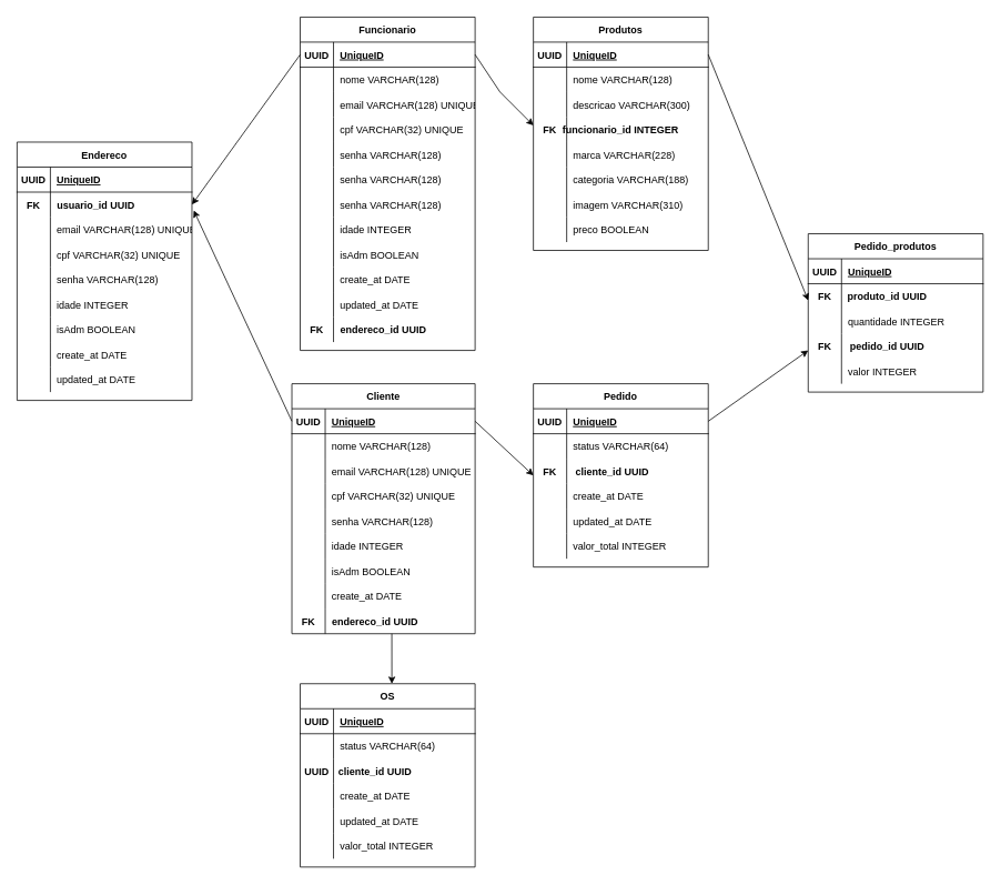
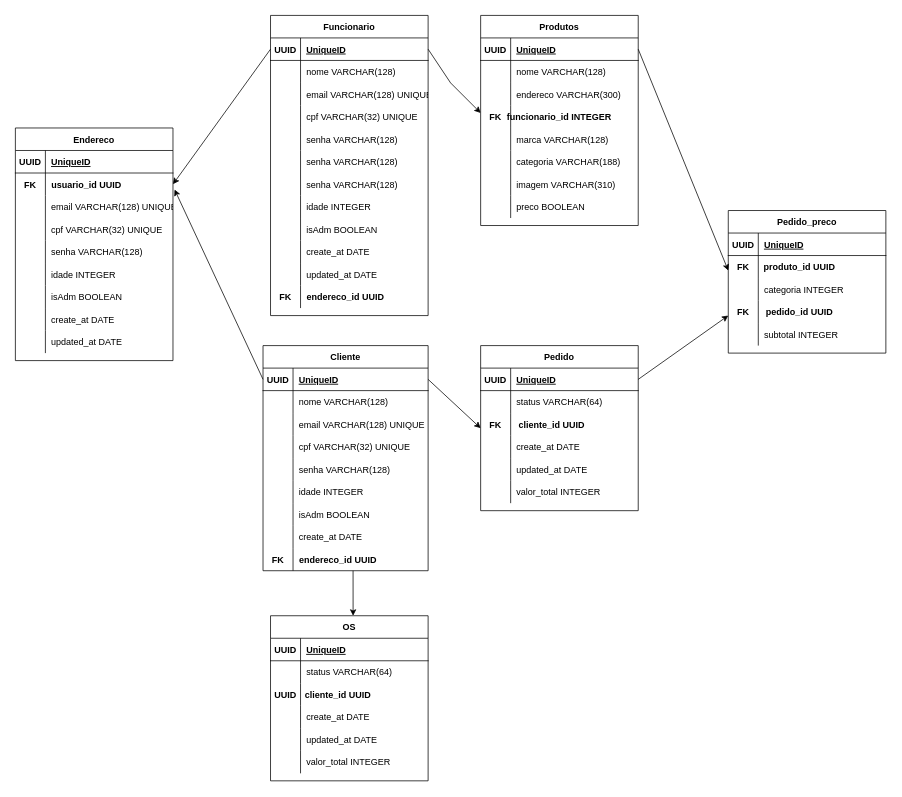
- <mxCell id="106" value="descricao VARCHAR(300)" style="shape=partialRectangle;connectable=0;fillColor=none;top=0;left=0;bottom=0;right=0;align=left;spacingLeft=6;overflow=hidden;" parent="104" vertex="1"><mxGeometry x="40" width="170" height="30" as="geometry"><mxRectangle width="170" height="30" as="alternateBounds" /></mxGeometry></mxCell>
+ <mxCell id="106" value="endereco VARCHAR(300)" style="shape=partialRectangle;connectable=0;fillColor=none;top=0;left=0;bottom=0;right=0;align=left;spacingLeft=6;overflow=hidden;" parent="104" vertex="1"><mxGeometry x="40" width="170" height="30" as="geometry"><mxRectangle width="170" height="30" as="alternateBounds" /></mxGeometry></mxCell>
- <mxCell id="112" value="marca VARCHAR(228)" style="shape=partialRectangle;connectable=0;fillColor=none;top=0;left=0;bottom=0;right=0;align=left;spacingLeft=6;overflow=hidden;" parent="110" vertex="1"><mxGeometry x="40" width="170" height="30" as="geometry"><mxRectangle width="170" height="30" as="alternateBounds" /></mxGeometry></mxCell>
+ <mxCell id="112" value="marca VARCHAR(128)" style="shape=partialRectangle;connectable=0;fillColor=none;top=0;left=0;bottom=0;right=0;align=left;spacingLeft=6;overflow=hidden;" parent="110" vertex="1"><mxGeometry x="40" width="170" height="30" as="geometry"><mxRectangle width="170" height="30" as="alternateBounds" /></mxGeometry></mxCell>
- <mxCell id="172" value="Pedido_produtos" style="shape=table;startSize=30;container=1;collapsible=1;childLayout=tableLayout;fixedRows=1;rowLines=0;fontStyle=1;align=center;resizeLast=1;fillColor=none;" parent="1" vertex="1"><mxGeometry x="970" y="280" width="210" height="190" as="geometry" /></mxCell>
+ <mxCell id="172" value="Pedido_preco" style="shape=table;startSize=30;container=1;collapsible=1;childLayout=tableLayout;fixedRows=1;rowLines=0;fontStyle=1;align=center;resizeLast=1;fillColor=none;" parent="1" vertex="1"><mxGeometry x="970" y="280" width="210" height="190" as="geometry" /></mxCell>
- <mxCell id="181" value="quantidade INTEGER" style="shape=partialRectangle;connectable=0;fillColor=none;top=0;left=0;bottom=0;right=0;align=left;spacingLeft=6;overflow=hidden;" parent="179" vertex="1"><mxGeometry x="40" width="170" height="30" as="geometry"><mxRectangle width="170" height="30" as="alternateBounds" /></mxGeometry></mxCell>
+ <mxCell id="181" value="categoria INTEGER" style="shape=partialRectangle;connectable=0;fillColor=none;top=0;left=0;bottom=0;right=0;align=left;spacingLeft=6;overflow=hidden;" parent="179" vertex="1"><mxGeometry x="40" width="170" height="30" as="geometry"><mxRectangle width="170" height="30" as="alternateBounds" /></mxGeometry></mxCell>
- <mxCell id="187" value="valor INTEGER" style="shape=partialRectangle;connectable=0;fillColor=none;top=0;left=0;bottom=0;right=0;align=left;spacingLeft=6;overflow=hidden;" parent="185" vertex="1"><mxGeometry x="40" width="170" height="30" as="geometry"><mxRectangle width="170" height="30" as="alternateBounds" /></mxGeometry></mxCell>
+ <mxCell id="187" value="subtotal INTEGER" style="shape=partialRectangle;connectable=0;fillColor=none;top=0;left=0;bottom=0;right=0;align=left;spacingLeft=6;overflow=hidden;" parent="185" vertex="1"><mxGeometry x="40" width="170" height="30" as="geometry"><mxRectangle width="170" height="30" as="alternateBounds" /></mxGeometry></mxCell>
